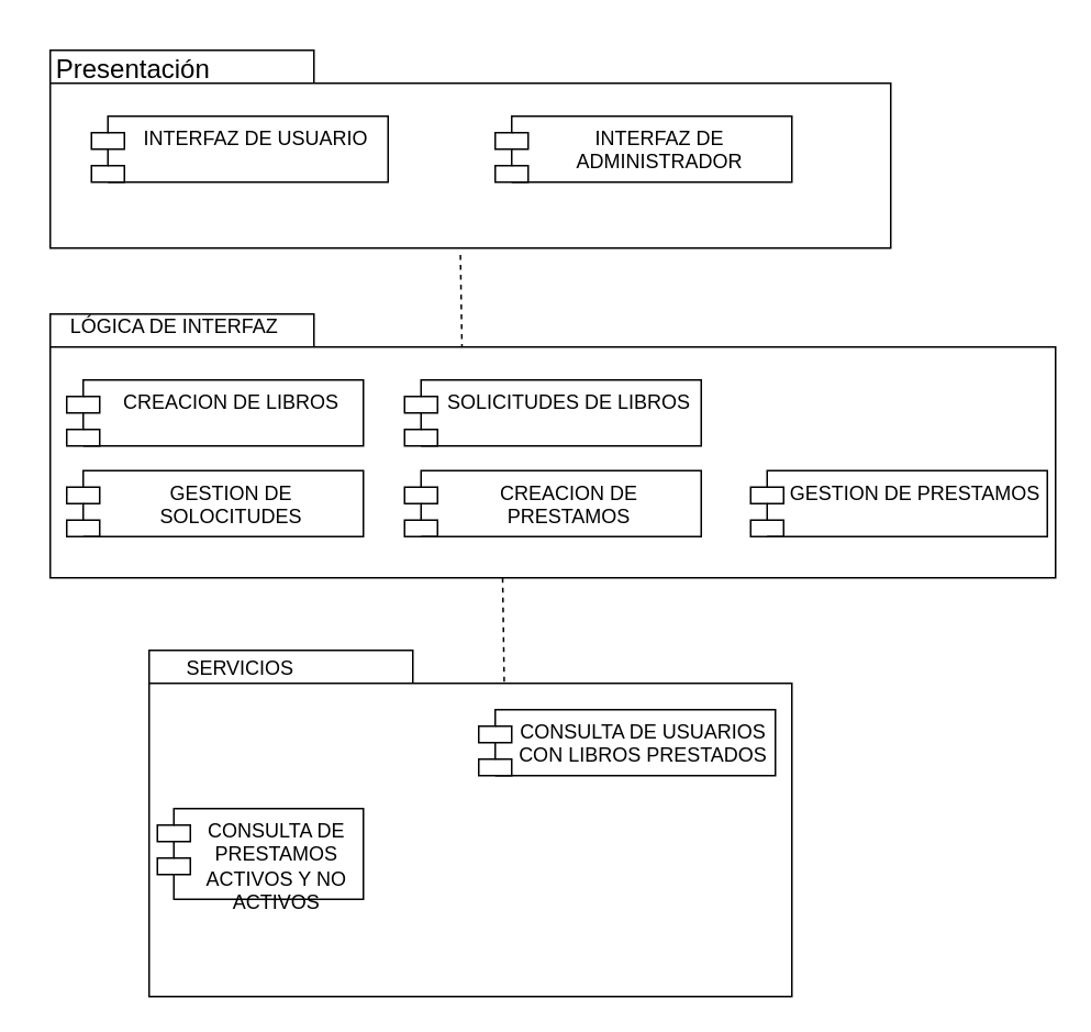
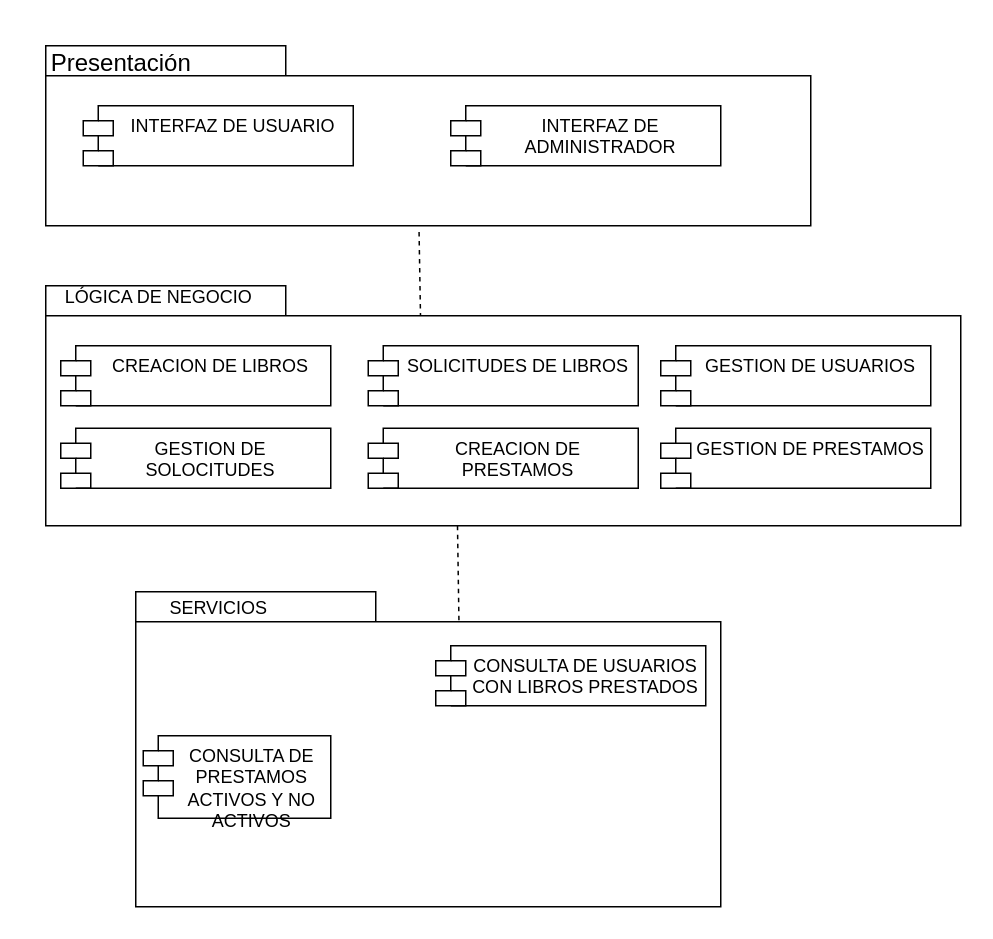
- <mxCell id="8" value="&lt;p style=&quot;line-height: 100%; margin-bottom: 0cm&quot;&gt;&#10;LÓGICA DE INTERFAZ &#10;&lt;/p&gt;&#10;&#10;" style="text;html=1;align=center;verticalAlign=middle;resizable=0;points=[];autosize=1;strokeColor=none;fillColor=none;" vertex="1" parent="1"><mxGeometry x="30" y="160" width="150" height="80" as="geometry" /></mxCell>
+ <mxCell id="8" value="&lt;p style=&quot;line-height: 100%; margin-bottom: 0cm&quot;&gt;&#10;LÓGICA DE NEGOCIO &#10;&lt;/p&gt;&#10;&#10;" style="text;html=1;align=center;verticalAlign=middle;resizable=0;points=[];autosize=1;strokeColor=none;fillColor=none;" vertex="1" parent="1"><mxGeometry x="30" y="160" width="150" height="80" as="geometry" /></mxCell>
+ <mxCell id="11" value="GESTION DE USUARIOS" style="shape=module;align=left;spacingLeft=20;align=center;verticalAlign=top;whiteSpace=wrap;html=1;" vertex="1" parent="1"><mxGeometry x="440" y="230" width="180" height="40" as="geometry" /></mxCell>
- <mxCell id="14" value="GESTION DE PRESTAMOS" style="shape=module;align=left;spacingLeft=20;align=center;verticalAlign=top;whiteSpace=wrap;html=1;" vertex="1" parent="1"><mxGeometry x="455" y="285" width="180" height="40" as="geometry" /></mxCell>
+ <mxCell id="14" value="GESTION DE PRESTAMOS" style="shape=module;align=left;spacingLeft=20;align=center;verticalAlign=top;whiteSpace=wrap;html=1;" vertex="1" parent="1"><mxGeometry x="440" y="285" width="180" height="40" as="geometry" /></mxCell>
